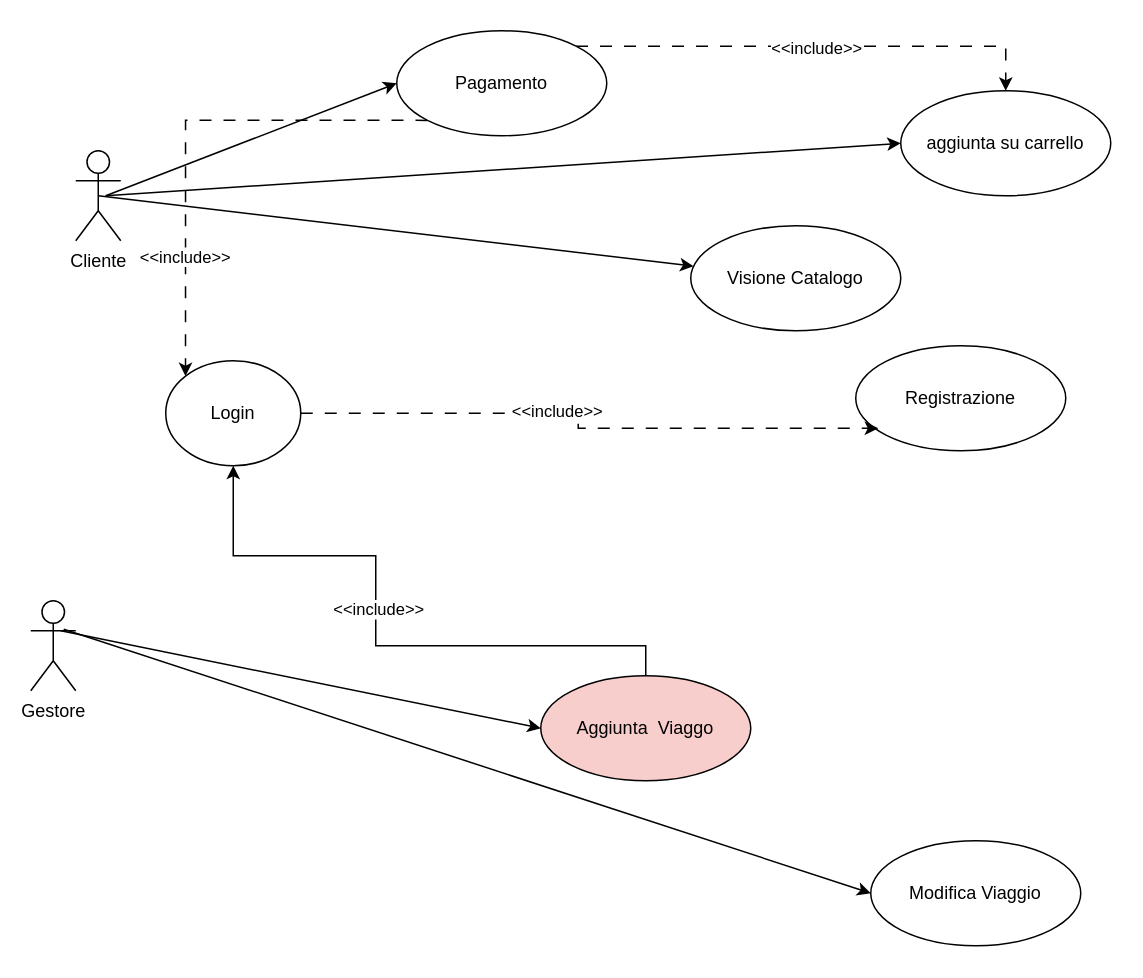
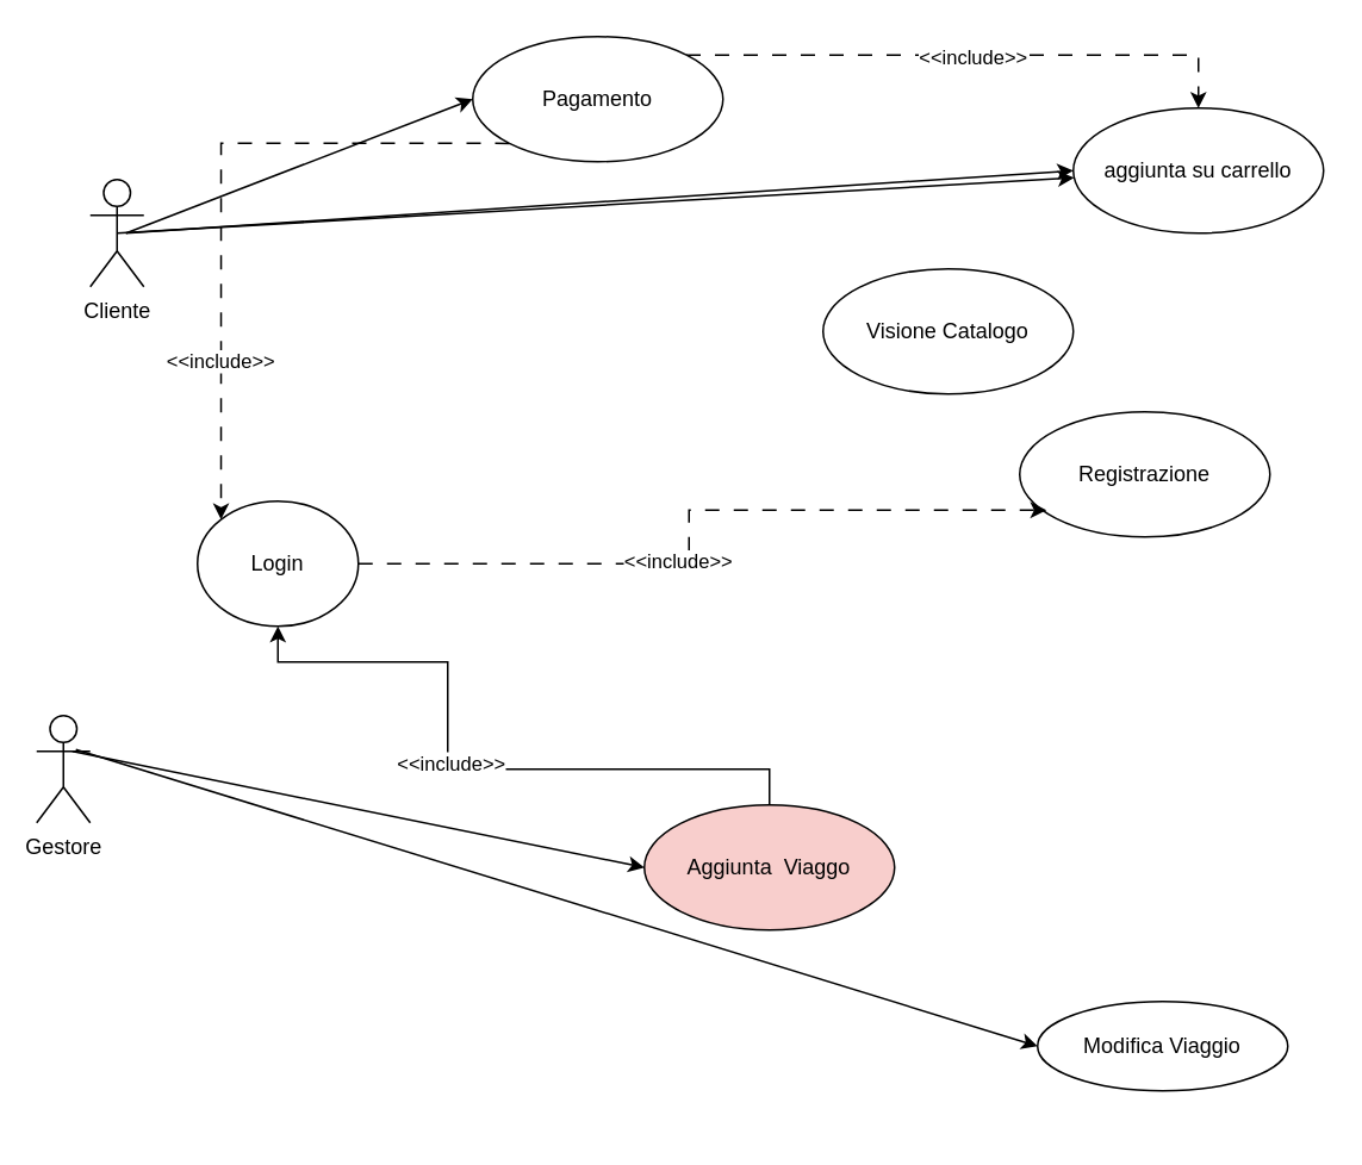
- <mxCell id="17" value="" style="endArrow=classic;html=1;rounded=0;exitX=0.5;exitY=0.5;exitDx=0;exitDy=0;exitPerimeter=0;" edge="1" parent="1" source="2" target="4"><mxGeometry width="50" height="50" relative="1" as="geometry"><mxPoint x="90" y="134" as="sourcePoint" /><mxPoint x="274" y="65" as="targetPoint" /></mxGeometry></mxCell>
+ <mxCell id="17" value="" style="endArrow=classic;html=1;rounded=0;exitX=0.5;exitY=0.5;exitDx=0;exitDy=0;exitPerimeter=0;" edge="1" parent="1" source="2" target="20"><mxGeometry width="50" height="50" relative="1" as="geometry"><mxPoint x="90" y="134" as="sourcePoint" /><mxPoint x="274" y="65" as="targetPoint" /></mxGeometry></mxCell>
- <mxCell id="14" value="Login" style="ellipse;whiteSpace=wrap;html=1;" vertex="1" parent="1"><mxGeometry x="110" y="240" width="90" height="70" as="geometry" /></mxCell>
+ <mxCell id="14" value="Login" style="ellipse;whiteSpace=wrap;html=1;" vertex="1" parent="1"><mxGeometry x="110" y="280" width="90" height="70" as="geometry" /></mxCell>
- <mxCell id="5" value="Modifica Viaggio" style="ellipse;whiteSpace=wrap;html=1;" vertex="1" parent="1"><mxGeometry x="580" y="560" width="140" height="70" as="geometry" /></mxCell>
+ <mxCell id="5" value="Modifica Viaggio" style="ellipse;whiteSpace=wrap;html=1;" vertex="1" parent="1"><mxGeometry x="580" y="560" width="140" height="50" as="geometry" /></mxCell>
